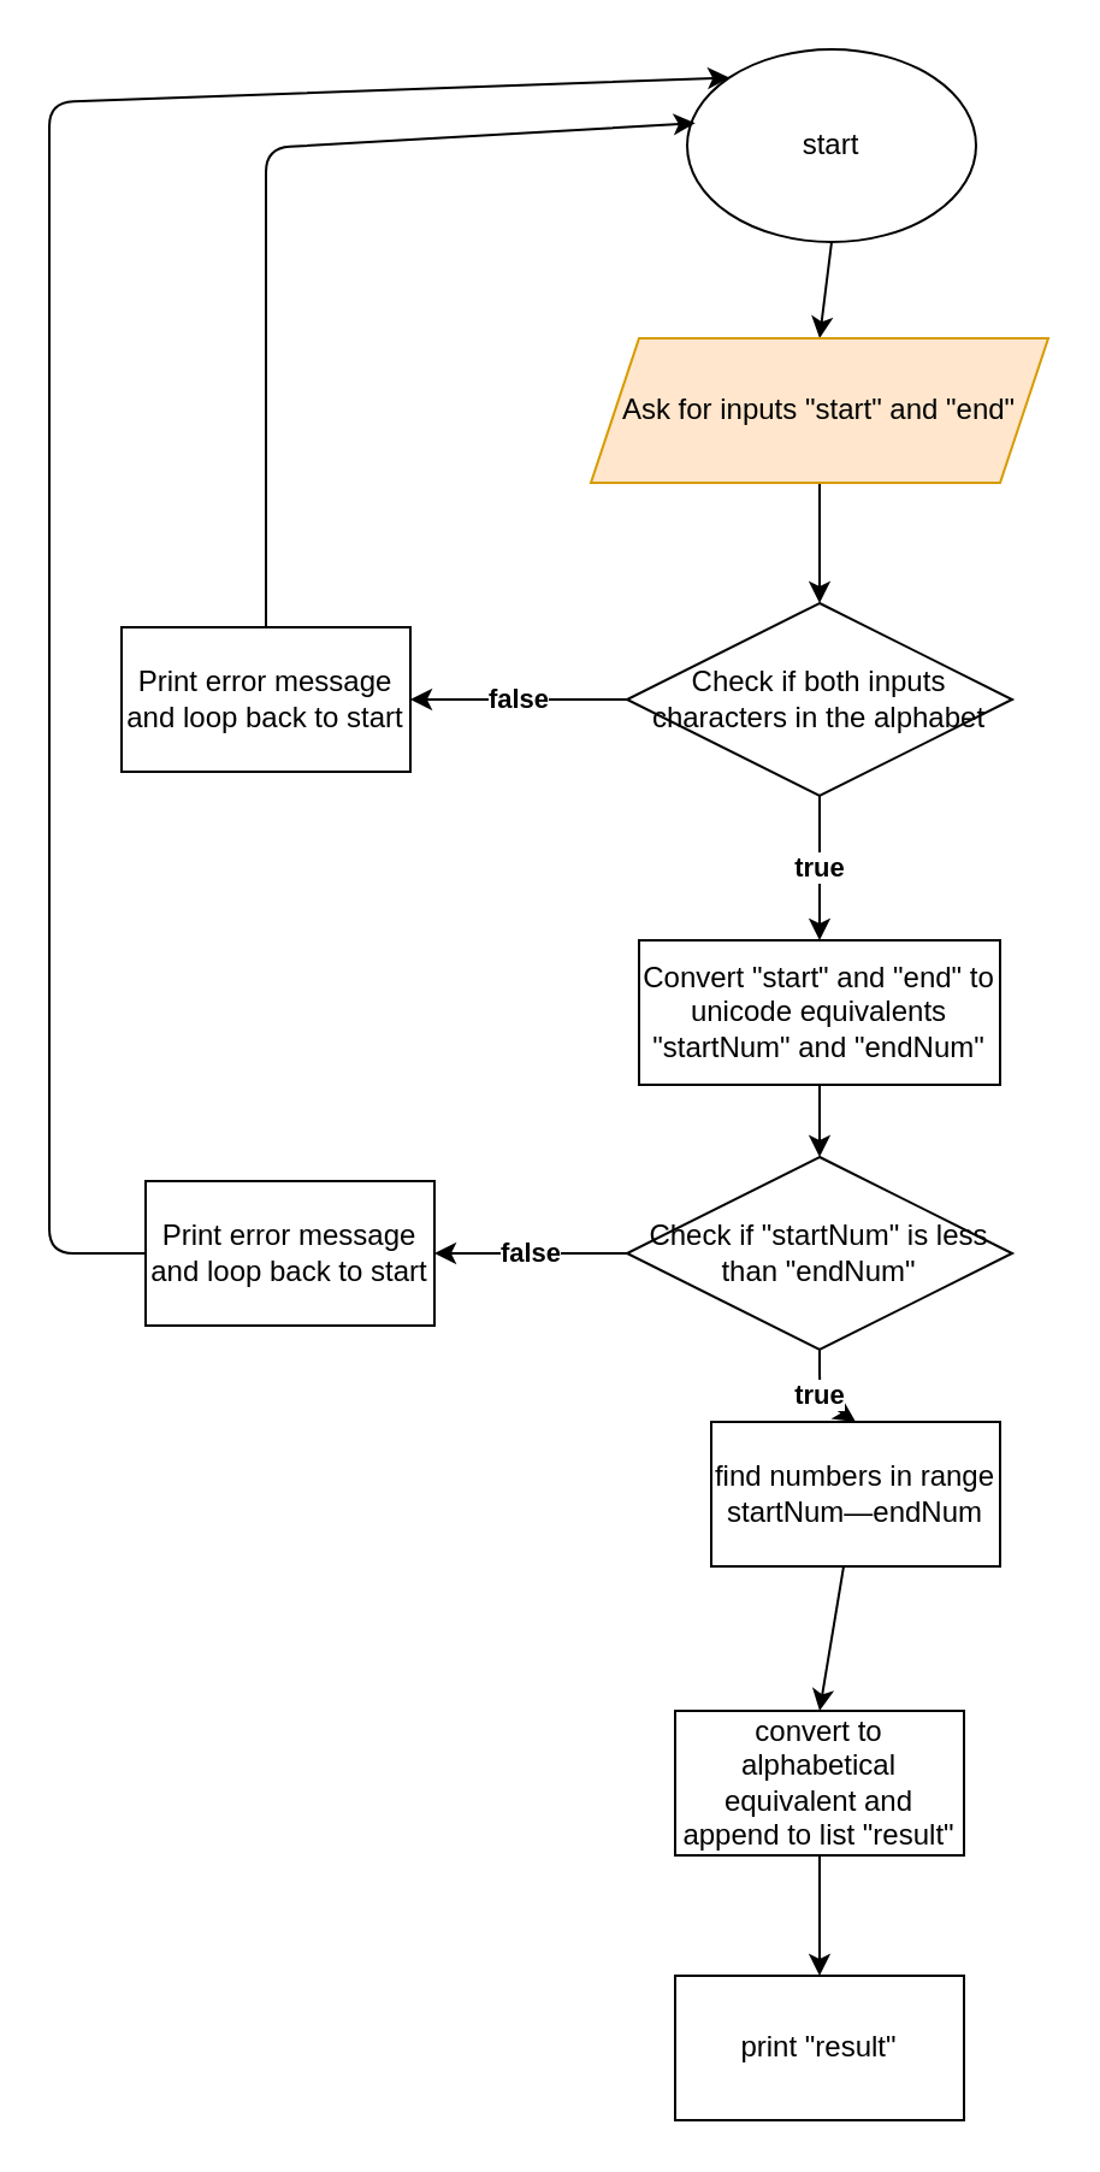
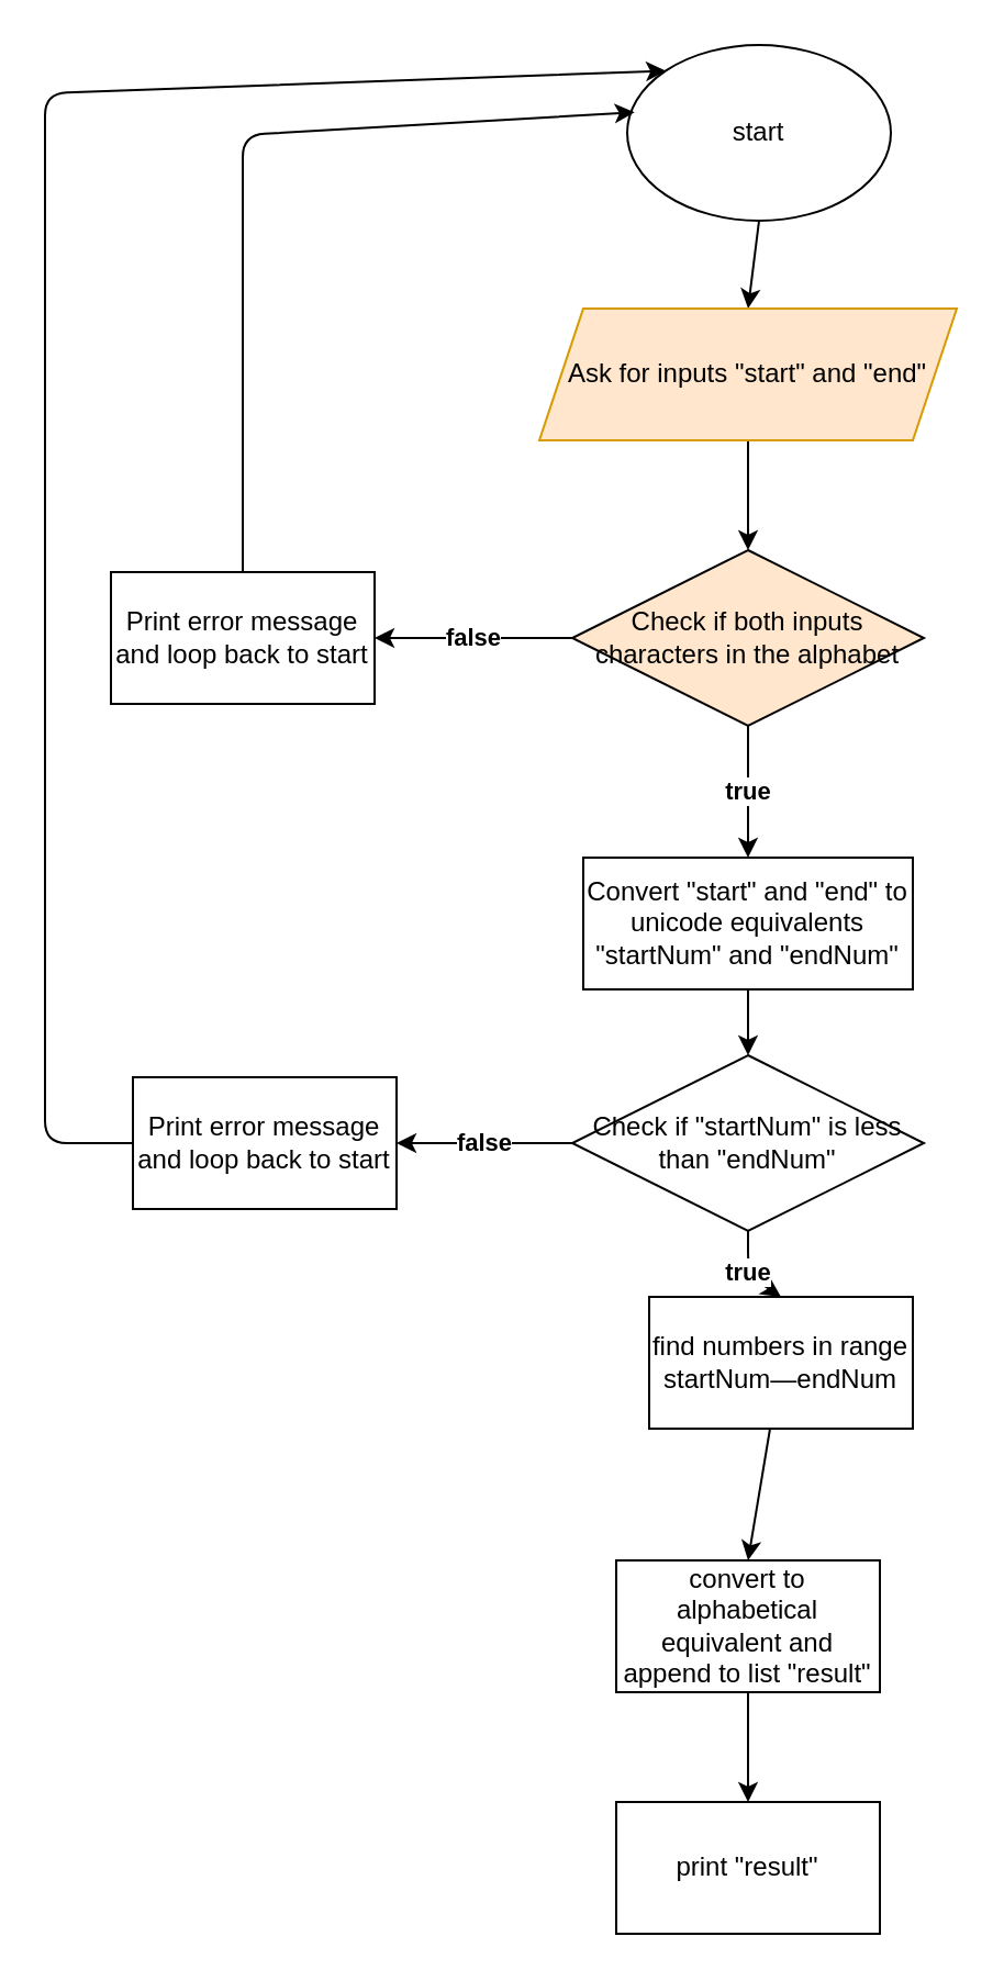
- <mxCell id="6" value="Check if both inputs characters in the alphabet" style="rhombus;whiteSpace=wrap;html=1;" vertex="1" parent="1"><mxGeometry x="260" y="250" width="160" height="80" as="geometry" /></mxCell>
+ <mxCell id="6" value="Check if both inputs characters in the alphabet" style="rhombus;whiteSpace=wrap;html=1;fillColor=#ffe6cc;" vertex="1" parent="1"><mxGeometry x="260" y="250" width="160" height="80" as="geometry" /></mxCell>
